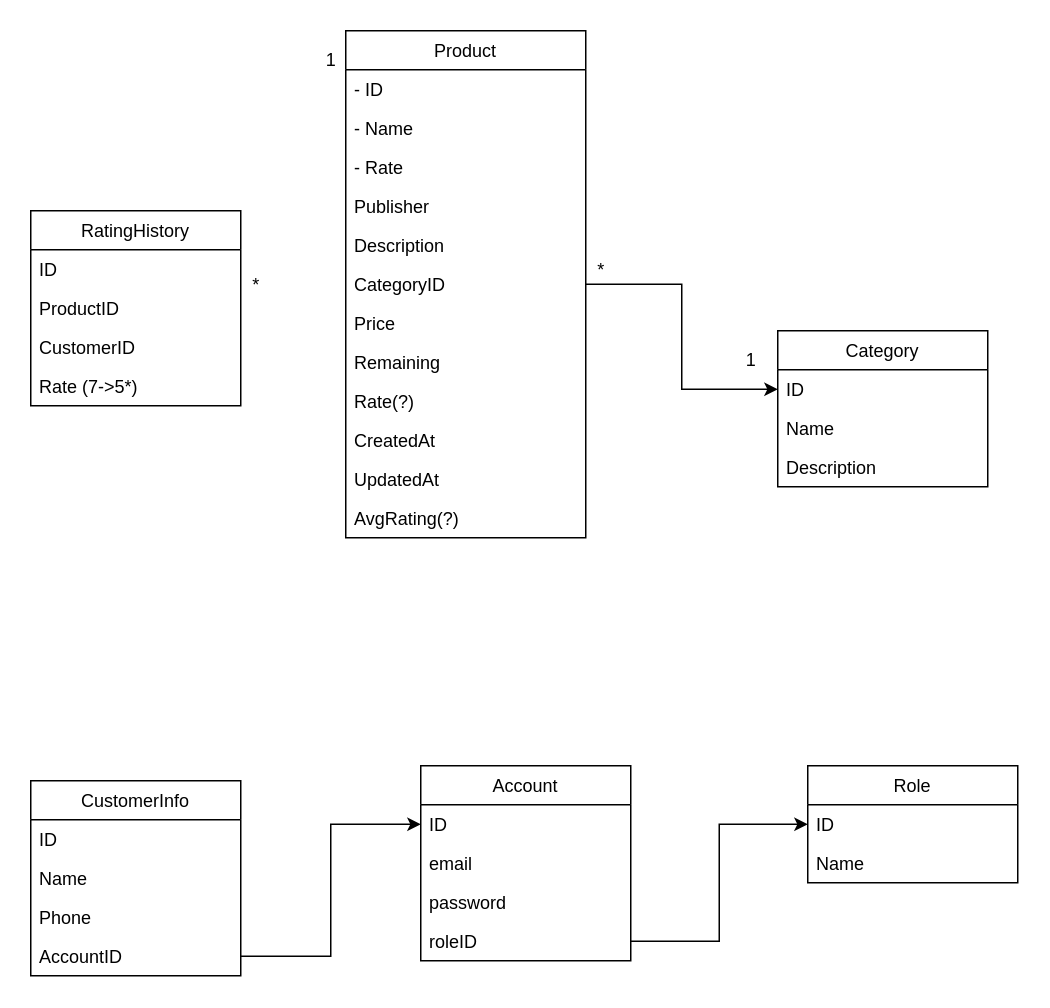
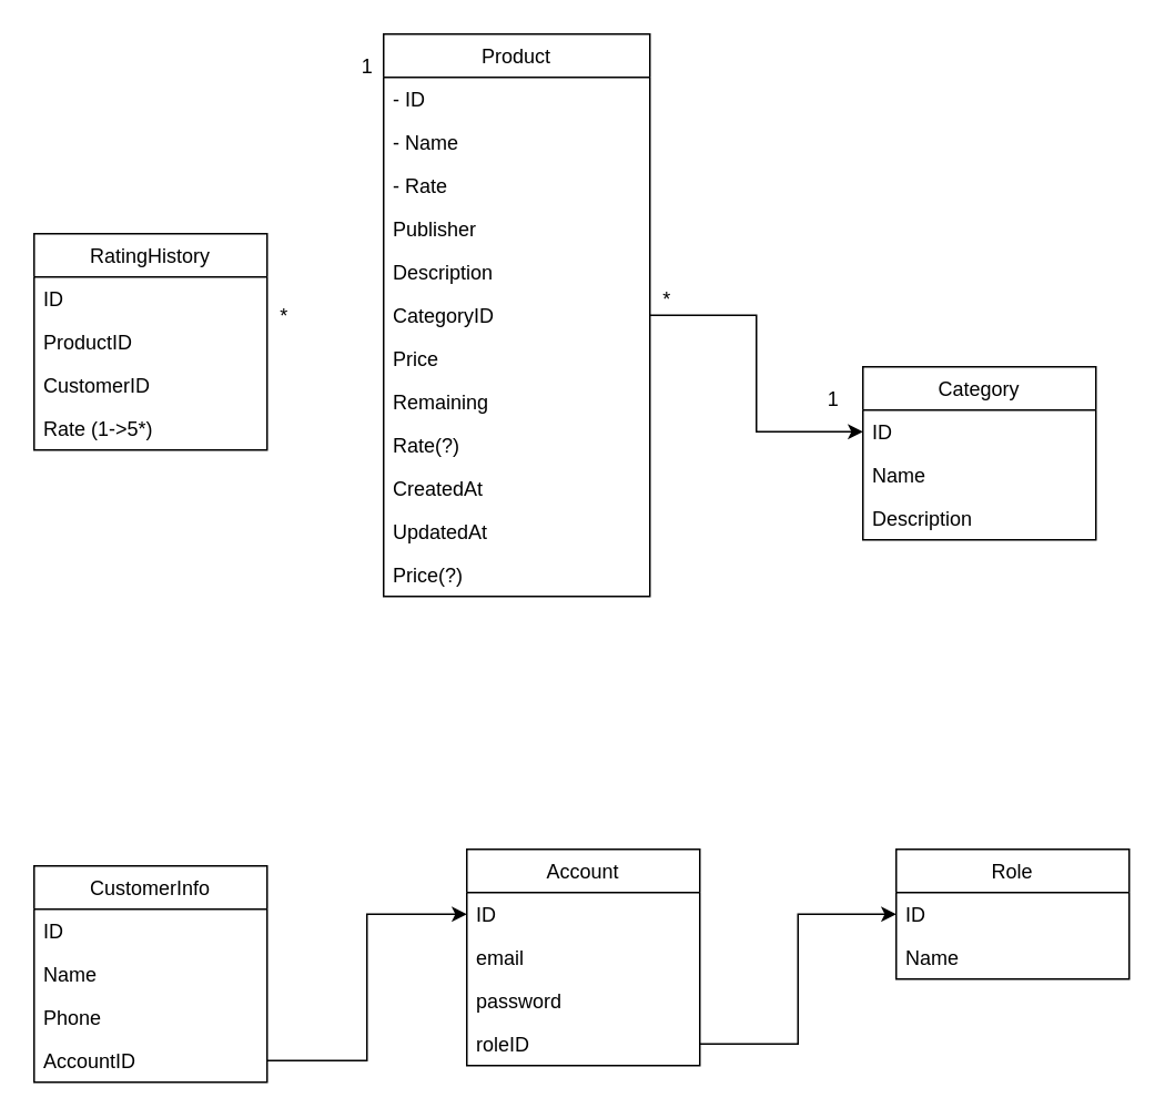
- <mxCell id="24" value="Rate (7-&gt;5*)" style="text;strokeColor=none;fillColor=none;align=left;verticalAlign=top;spacingLeft=4;spacingRight=4;overflow=hidden;rotatable=0;points=[[0,0.5],[1,0.5]];portConstraint=eastwest;" parent="20" vertex="1"><mxGeometry y="104" width="140" height="26" as="geometry" /></mxCell>
+ <mxCell id="24" value="Rate (1-&gt;5*)" style="text;strokeColor=none;fillColor=none;align=left;verticalAlign=top;spacingLeft=4;spacingRight=4;overflow=hidden;rotatable=0;points=[[0,0.5],[1,0.5]];portConstraint=eastwest;" parent="20" vertex="1"><mxGeometry y="104" width="140" height="26" as="geometry" /></mxCell>
- <mxCell id="14" value="AvgRating(?)" style="text;align=left;verticalAlign=top;spacingLeft=4;spacingRight=4;overflow=hidden;rotatable=0;points=[[0,0.5],[1,0.5]];portConstraint=eastwest;rounded=0;shadow=0;html=0;" parent="2" vertex="1"><mxGeometry y="312" width="160" height="26" as="geometry" /></mxCell>
+ <mxCell id="14" value="Price(?)" style="text;align=left;verticalAlign=top;spacingLeft=4;spacingRight=4;overflow=hidden;rotatable=0;points=[[0,0.5],[1,0.5]];portConstraint=eastwest;rounded=0;shadow=0;html=0;" parent="2" vertex="1"><mxGeometry y="312" width="160" height="26" as="geometry" /></mxCell>
